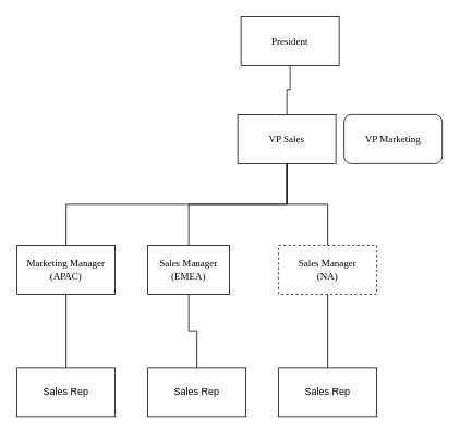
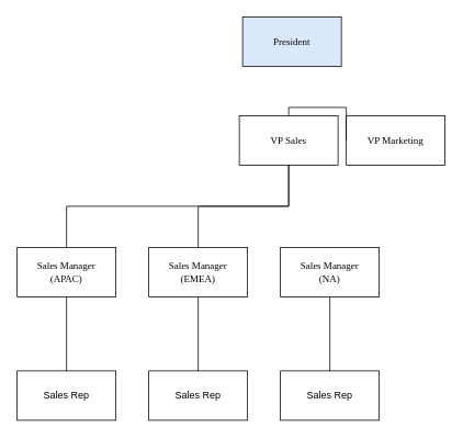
- <mxCell id="2" value="President" style="rounded=0;whiteSpace=wrap;html=1;fontFamily=Times New Roman;" vertex="1" parent="1"><mxGeometry x="294" y="20" width="120" height="60" as="geometry" /></mxCell>
+ <mxCell id="2" value="President" style="rounded=0;whiteSpace=wrap;html=1;fontFamily=Times New Roman;fillColor=#dae8fc;" vertex="1" parent="1"><mxGeometry x="294" y="20" width="120" height="60" as="geometry" /></mxCell>
- <mxCell id="11" value="" style="endArrow=none;html=1;rounded=0;entryX=0.5;entryY=1;entryDx=0;entryDy=0;exitX=0.5;exitY=0;exitDx=0;exitDy=0;edgeStyle=orthogonalEdgeStyle;fontFamily=Times New Roman;" edge="1" parent="1" source="3" target="2"><mxGeometry width="50" height="50" relative="1" as="geometry"><mxPoint x="330" y="300" as="sourcePoint" /><mxPoint x="380" y="250" as="targetPoint" /></mxGeometry></mxCell>
+ <mxCell id="11" value="" style="endArrow=none;html=1;rounded=0;exitX=0.5;exitY=0;exitDx=0;exitDy=0;edgeStyle=orthogonalEdgeStyle;fontFamily=Times New Roman;" edge="1" parent="1" source="3" target="4"><mxGeometry width="50" height="50" relative="1" as="geometry"><mxPoint x="330" y="300" as="sourcePoint" /><mxPoint x="380" y="250" as="targetPoint" /></mxGeometry></mxCell>
- <mxCell id="4" value="VP Marketing" style="whiteSpace=wrap;html=1;fontFamily=Times New Roman;rounded=1;" vertex="1" parent="1"><mxGeometry x="420" y="140" width="120" height="60" as="geometry" /></mxCell>
+ <mxCell id="4" value="VP Marketing" style="rounded=0;whiteSpace=wrap;html=1;fontFamily=Times New Roman;" vertex="1" parent="1"><mxGeometry x="420" y="140" width="120" height="60" as="geometry" /></mxCell>
- <mxCell id="17" value="" style="endArrow=none;html=1;rounded=0;entryX=0.5;entryY=1;entryDx=0;entryDy=0;exitX=0.5;exitY=0;exitDx=0;exitDy=0;edgeStyle=orthogonalEdgeStyle;fontFamily=Times New Roman;" edge="1" parent="1" source="6" target="3"><mxGeometry width="50" height="50" relative="1" as="geometry"><mxPoint x="90" y="310" as="sourcePoint" /><mxPoint x="250" y="210" as="targetPoint" /></mxGeometry></mxCell>
- <mxCell id="7" value="&lt;div&gt;Marketing Manager&lt;/div&gt;&lt;div&gt;(APAC)&lt;br&gt;&lt;/div&gt;" style="rounded=0;whiteSpace=wrap;html=1;fontFamily=Times New Roman;" vertex="1" parent="1"><mxGeometry x="20" y="300" width="120" height="60" as="geometry" /></mxCell>
+ <mxCell id="7" value="&lt;div&gt;Sales Manager&lt;/div&gt;&lt;div&gt;(APAC)&lt;br&gt;&lt;/div&gt;" style="rounded=0;whiteSpace=wrap;html=1;fontFamily=Times New Roman;" vertex="1" parent="1"><mxGeometry x="20" y="300" width="120" height="60" as="geometry" /></mxCell>
- <mxCell id="5" value="&lt;div&gt;Sales Manager&lt;/div&gt;&lt;div&gt;(EMEA)&lt;br&gt;&lt;/div&gt;" style="rounded=0;whiteSpace=wrap;html=1;fontFamily=Times New Roman;" vertex="1" parent="1"><mxGeometry x="180" y="300" width="100" height="60" as="geometry" /></mxCell>
+ <mxCell id="5" value="&lt;div&gt;Sales Manager&lt;/div&gt;&lt;div&gt;(EMEA)&lt;br&gt;&lt;/div&gt;" style="rounded=0;whiteSpace=wrap;html=1;fontFamily=Times New Roman;" vertex="1" parent="1"><mxGeometry x="180" y="300" width="120" height="60" as="geometry" /></mxCell>
- <mxCell id="6" value="&lt;div&gt;Sales Manager&lt;/div&gt;&lt;div&gt;(NA)&lt;br&gt;&lt;/div&gt;" style="rounded=0;whiteSpace=wrap;html=1;fontFamily=Times New Roman;dashed=1;" vertex="1" parent="1"><mxGeometry x="340" y="300" width="120" height="60" as="geometry" /></mxCell>
+ <mxCell id="6" value="&lt;div&gt;Sales Manager&lt;/div&gt;&lt;div&gt;(NA)&lt;br&gt;&lt;/div&gt;" style="rounded=0;whiteSpace=wrap;html=1;fontFamily=Times New Roman;" vertex="1" parent="1"><mxGeometry x="340" y="300" width="120" height="60" as="geometry" /></mxCell>
